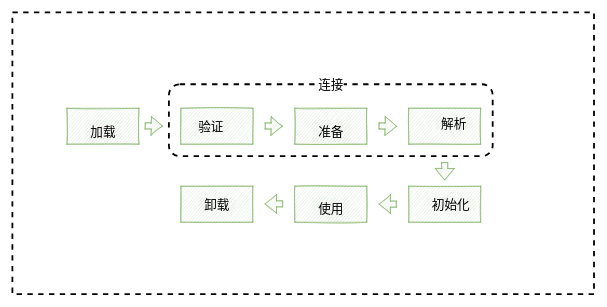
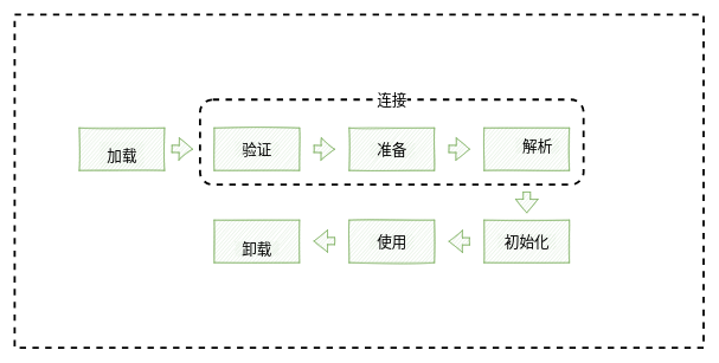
- <mxCell id="13" value="&lt;font style=&quot;font-size: 21px&quot;&gt;验证&lt;/font&gt;" style="text;html=1;align=center;verticalAlign=middle;resizable=0;points=[];autosize=1;strokeColor=none;fillColor=#d5e8d4;sketch=1;" vertex="1" parent="1"><mxGeometry x="321" y="200" width="60" height="20" as="geometry" /></mxCell>
+ <mxCell id="13" value="&lt;font style=&quot;font-size: 21px&quot;&gt;验证&lt;/font&gt;" style="text;html=1;align=center;verticalAlign=middle;resizable=0;points=[];autosize=1;strokeColor=none;fillColor=#d5e8d4;sketch=1;" vertex="1" parent="1"><mxGeometry x="331" y="200" width="60" height="20" as="geometry" /></mxCell>
- <mxCell id="14" value="&lt;font style=&quot;font-size: 21px&quot;&gt;准备&lt;/font&gt;" style="text;html=1;align=center;verticalAlign=middle;resizable=0;points=[];autosize=1;strokeColor=none;fillColor=#d5e8d4;sketch=1;" vertex="1" parent="1"><mxGeometry x="521" y="200" width="60" height="35" as="geometry" /></mxCell>
+ <mxCell id="14" value="&lt;font style=&quot;font-size: 21px&quot;&gt;准备&lt;/font&gt;" style="text;html=1;align=center;verticalAlign=middle;resizable=0;points=[];autosize=1;strokeColor=none;fillColor=#d5e8d4;sketch=1;" vertex="1" parent="1"><mxGeometry x="521" y="200" width="60" height="20" as="geometry" /></mxCell>
- <mxCell id="16" value="&lt;font style=&quot;font-size: 21px&quot;&gt;卸载&lt;/font&gt;" style="text;html=1;align=center;verticalAlign=middle;resizable=0;points=[];autosize=1;strokeColor=none;fillColor=#d5e8d4;sketch=1;" vertex="1" parent="1"><mxGeometry x="331" y="330" width="60" height="20" as="geometry" /></mxCell>
+ <mxCell id="16" value="&lt;font style=&quot;font-size: 21px&quot;&gt;卸载&lt;/font&gt;" style="text;html=1;align=center;verticalAlign=middle;resizable=0;points=[];autosize=1;strokeColor=none;fillColor=#d5e8d4;sketch=1;" vertex="1" parent="1"><mxGeometry x="331" y="340" width="60" height="20" as="geometry" /></mxCell>
- <mxCell id="18" value="&lt;font style=&quot;font-size: 21px&quot;&gt;初始化&lt;/font&gt;" style="text;html=1;align=center;verticalAlign=middle;resizable=0;points=[];autosize=1;strokeColor=none;fillColor=#d5e8d4;sketch=1;" vertex="1" parent="1"><mxGeometry x="711" y="330" width="80" height="20" as="geometry" /></mxCell>
+ <mxCell id="18" value="&lt;font style=&quot;font-size: 21px&quot;&gt;初始化&lt;/font&gt;" style="text;html=1;align=center;verticalAlign=middle;resizable=0;points=[];autosize=1;strokeColor=none;fillColor=#d5e8d4;sketch=1;" vertex="1" parent="1"><mxGeometry x="701" y="330" width="80" height="20" as="geometry" /></mxCell>
- <mxCell id="17" value="&lt;font style=&quot;font-size: 21px&quot;&gt;使用&lt;/font&gt;" style="text;html=1;align=center;verticalAlign=middle;resizable=0;points=[];autosize=1;strokeColor=none;fillColor=#d5e8d4;sketch=1;" vertex="1" parent="1"><mxGeometry x="521" y="330" width="60" height="35" as="geometry" /></mxCell>
+ <mxCell id="17" value="&lt;font style=&quot;font-size: 21px&quot;&gt;使用&lt;/font&gt;" style="text;html=1;align=center;verticalAlign=middle;resizable=0;points=[];autosize=1;strokeColor=none;fillColor=#d5e8d4;sketch=1;" vertex="1" parent="1"><mxGeometry x="521" y="330" width="60" height="20" as="geometry" /></mxCell>
